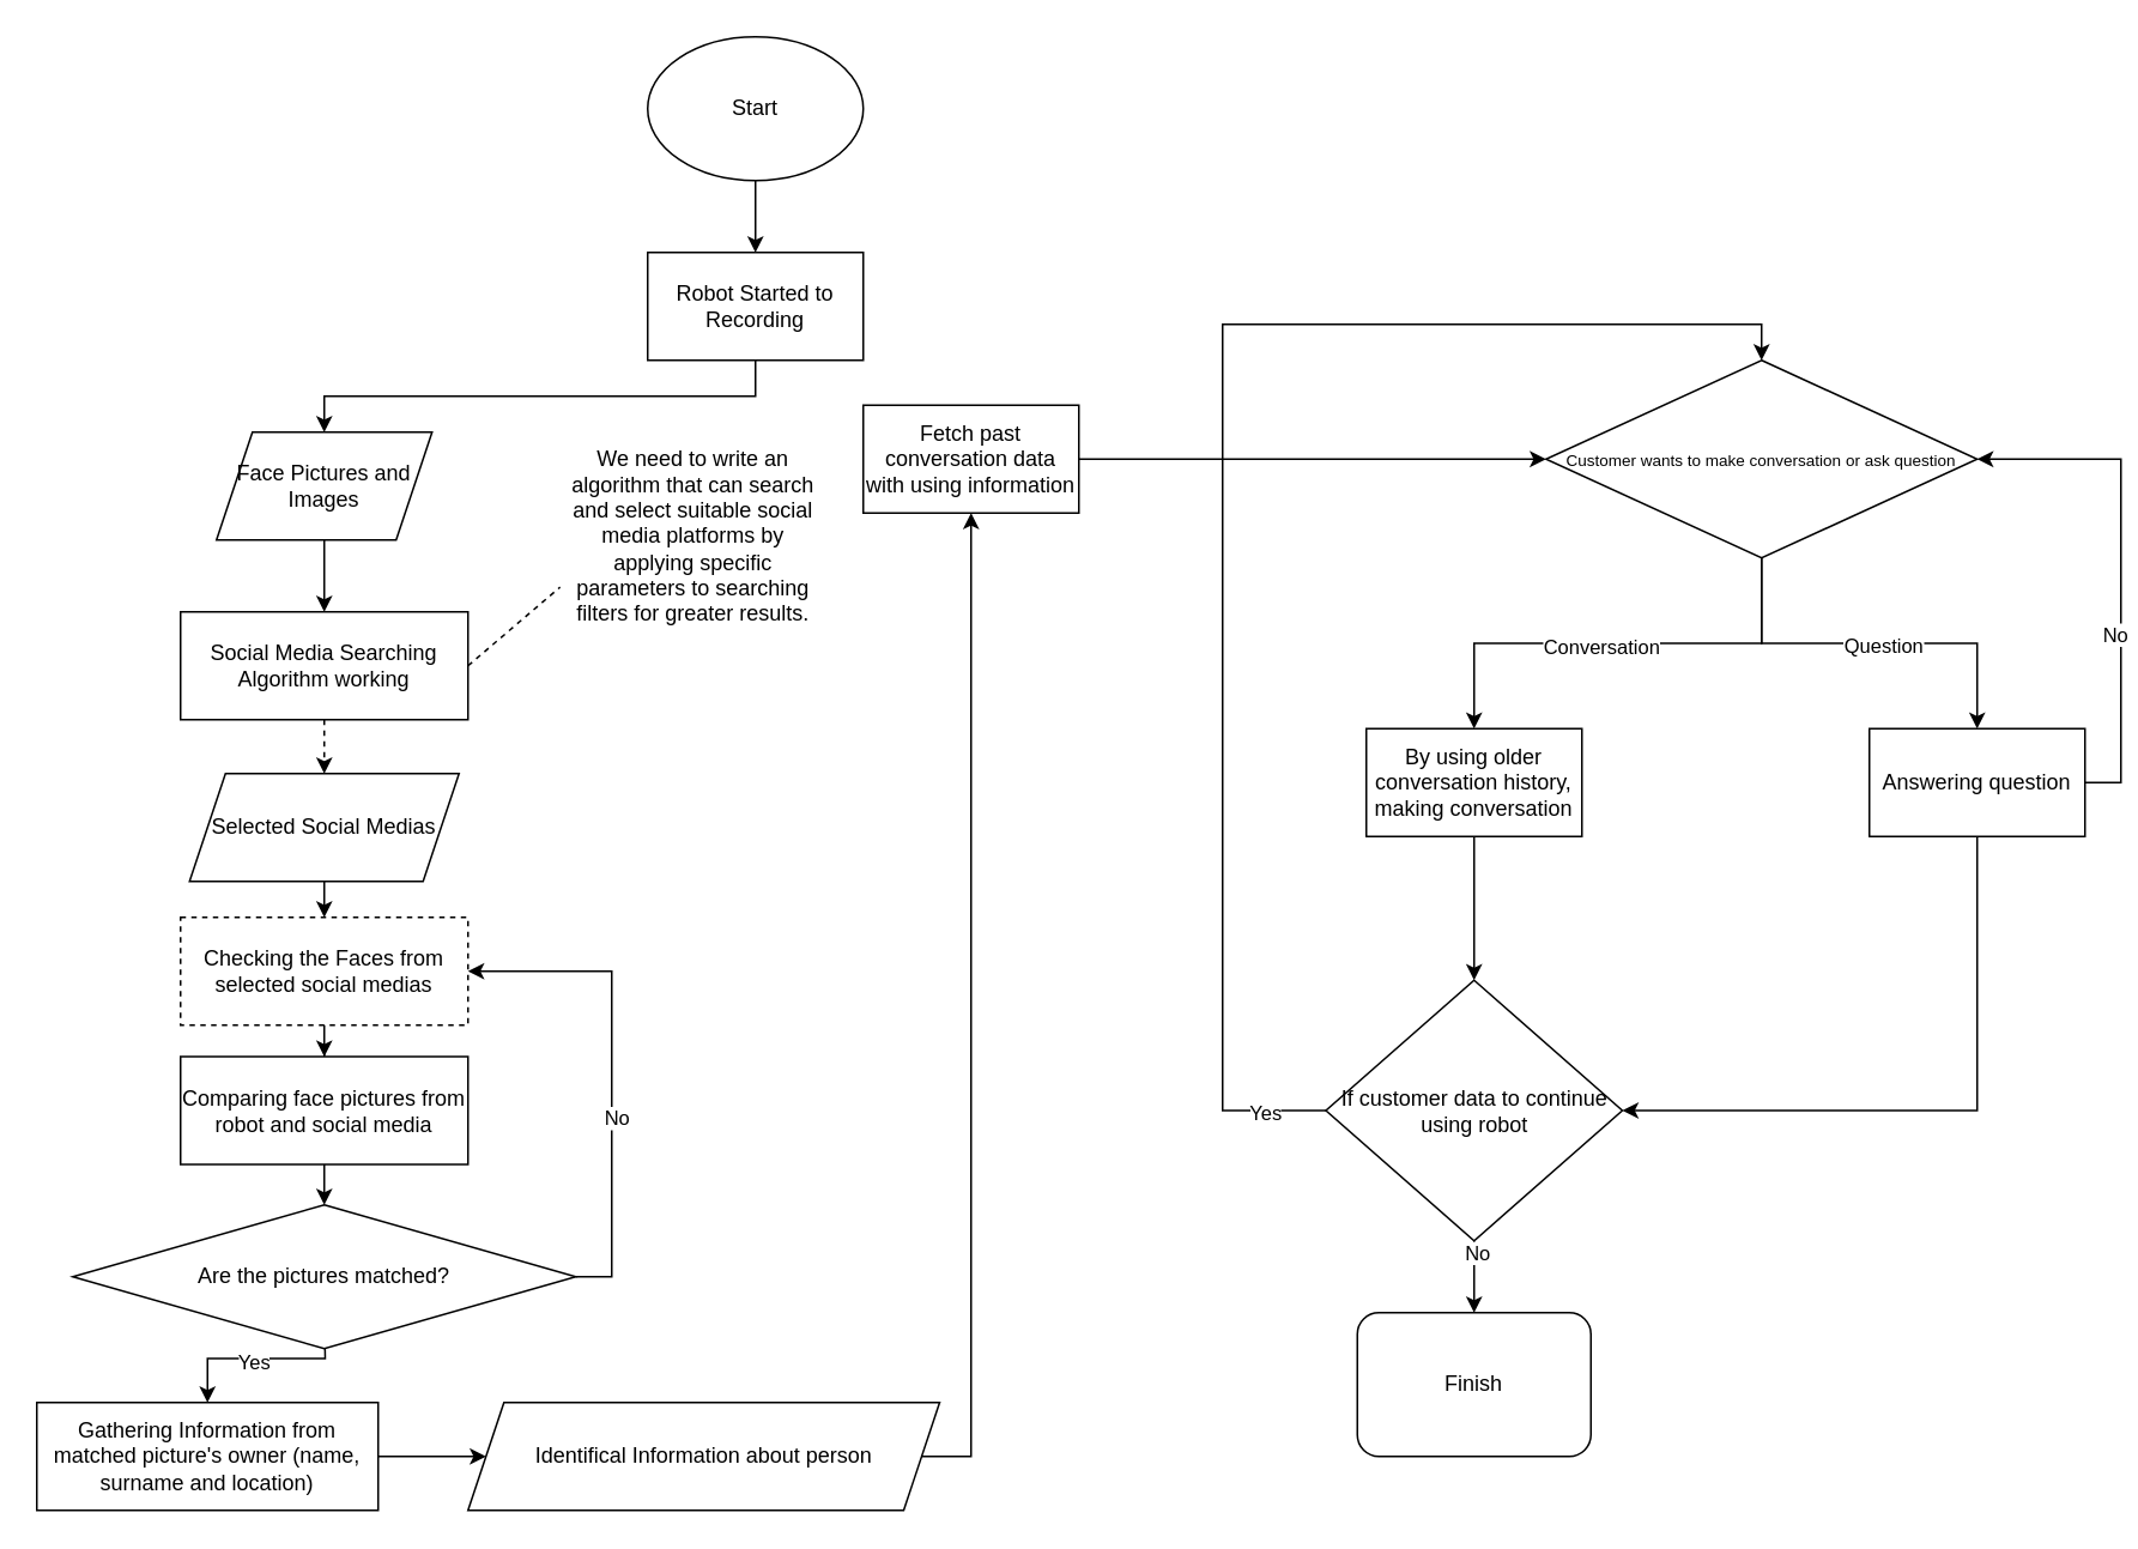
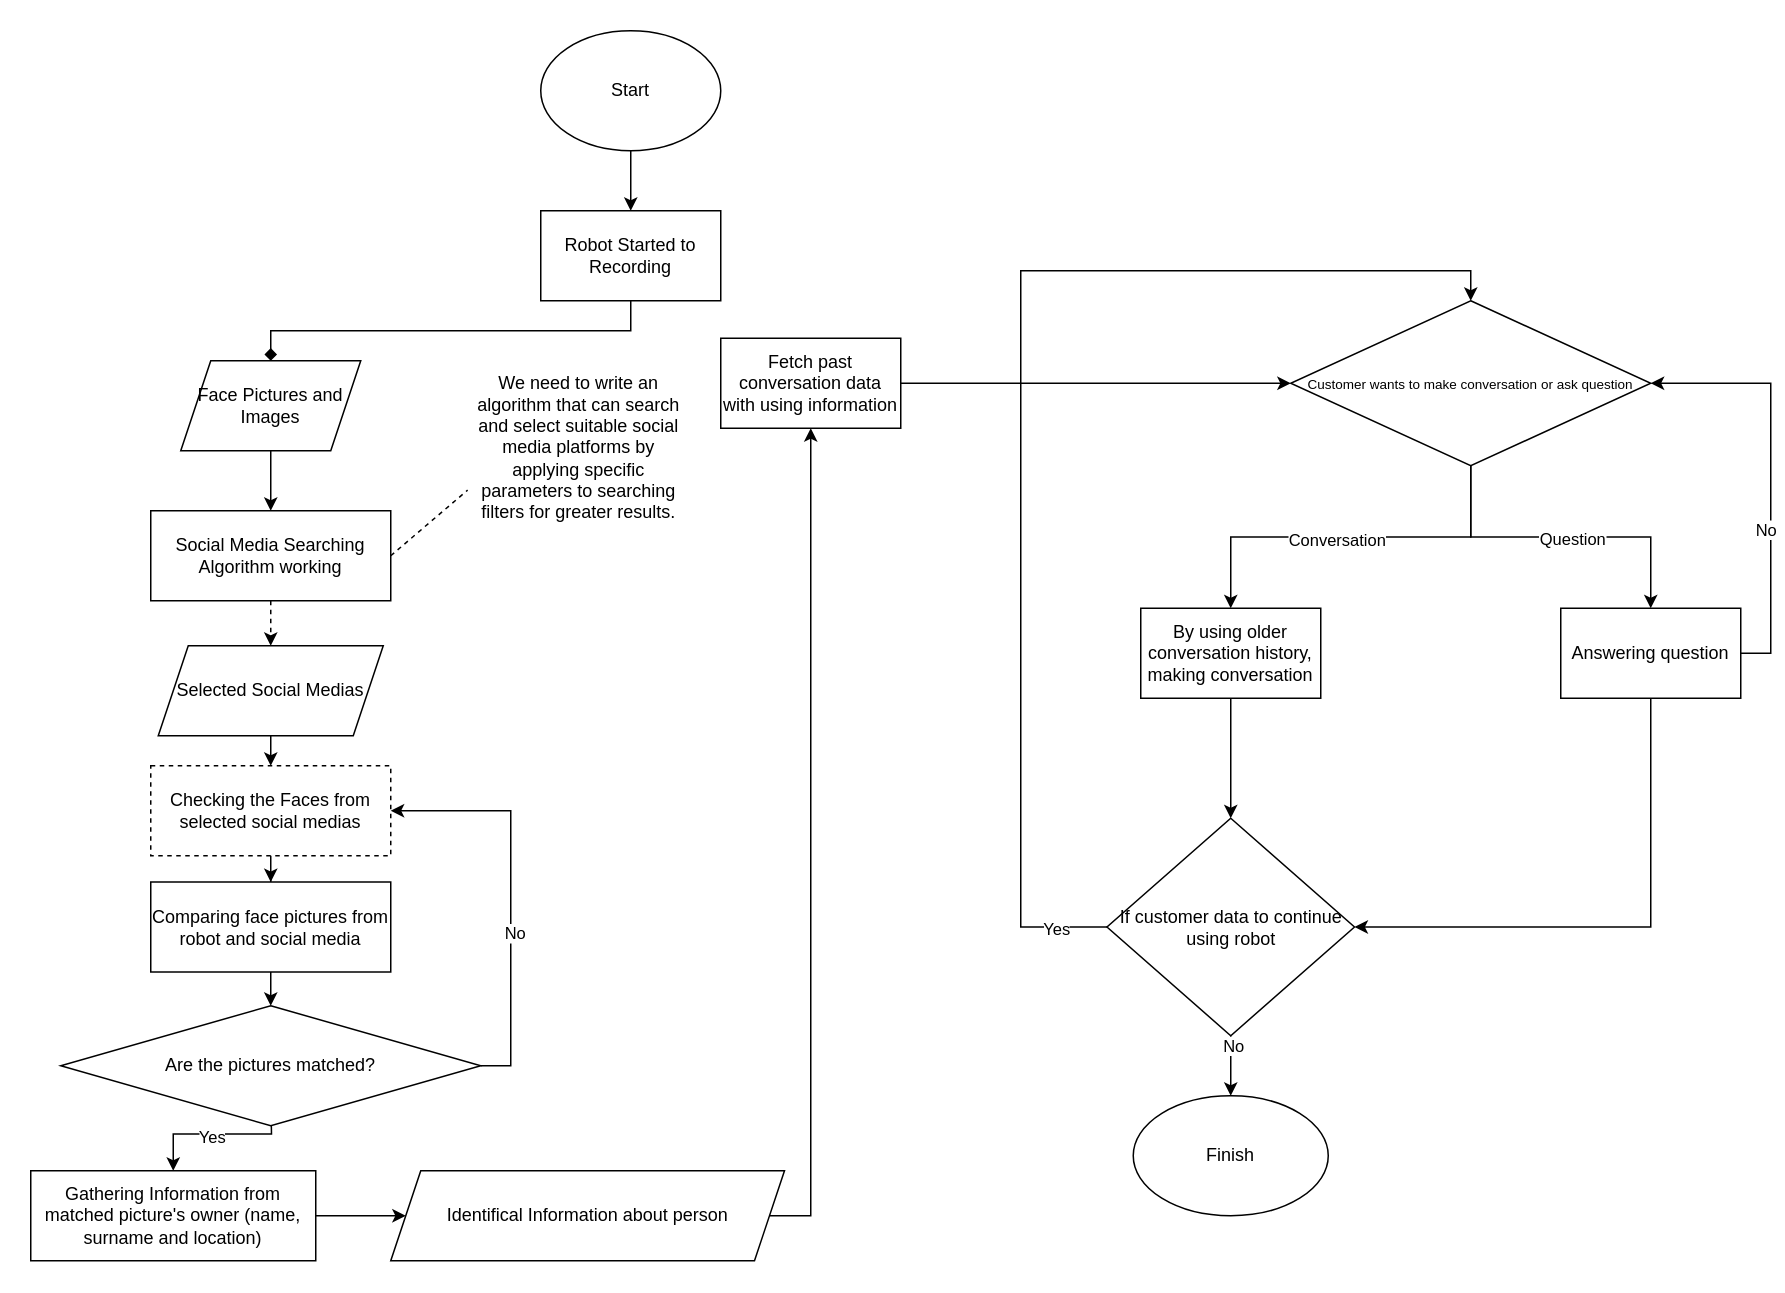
- <mxCell id="4" style="edgeStyle=orthogonalEdgeStyle;rounded=0;orthogonalLoop=1;jettySize=auto;html=1;exitX=0.5;exitY=1;exitDx=0;exitDy=0;entryX=0.5;entryY=0;entryDx=0;entryDy=0;" edge="1" parent="1" source="5" target="17"><mxGeometry relative="1" as="geometry" /></mxCell>
+ <mxCell id="4" style="edgeStyle=orthogonalEdgeStyle;rounded=0;orthogonalLoop=1;jettySize=auto;html=1;exitX=0.5;exitY=1;exitDx=0;exitDy=0;entryX=0.5;entryY=0;entryDx=0;entryDy=0;endArrow=diamond;" edge="1" parent="1" source="5" target="17"><mxGeometry relative="1" as="geometry" /></mxCell>
- <mxCell id="33" value="Finish" style="whiteSpace=wrap;html=1;rounded=1;" vertex="1" parent="1"><mxGeometry x="755" y="730" width="130" height="80" as="geometry" /></mxCell>
+ <mxCell id="33" value="Finish" style="ellipse;whiteSpace=wrap;html=1;" vertex="1" parent="1"><mxGeometry x="755" y="730" width="130" height="80" as="geometry" /></mxCell>
